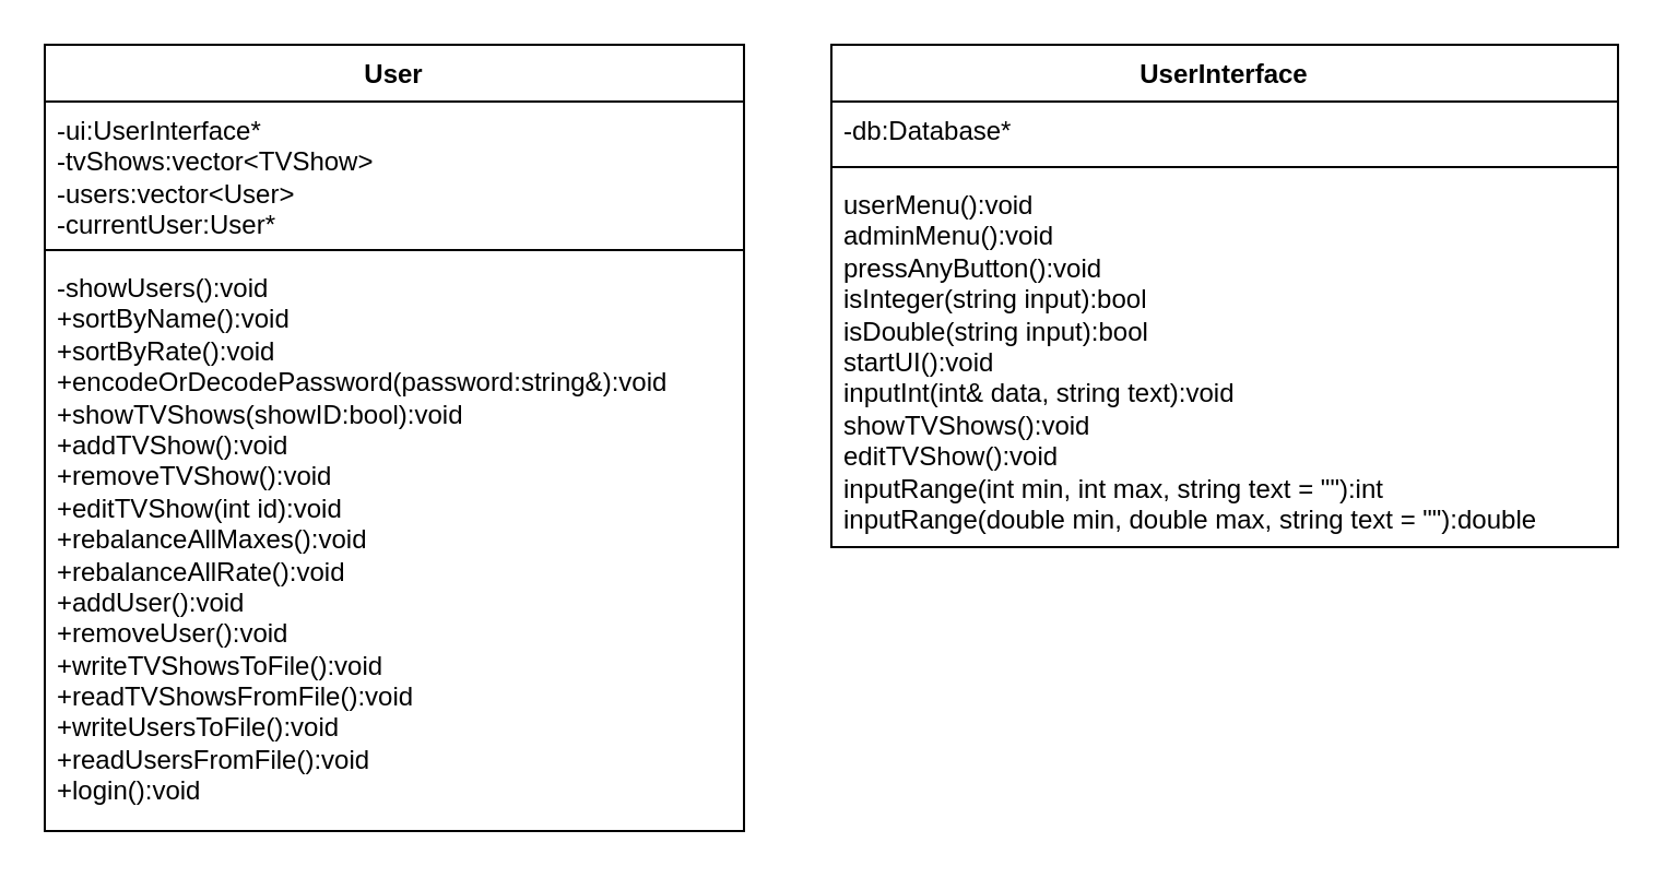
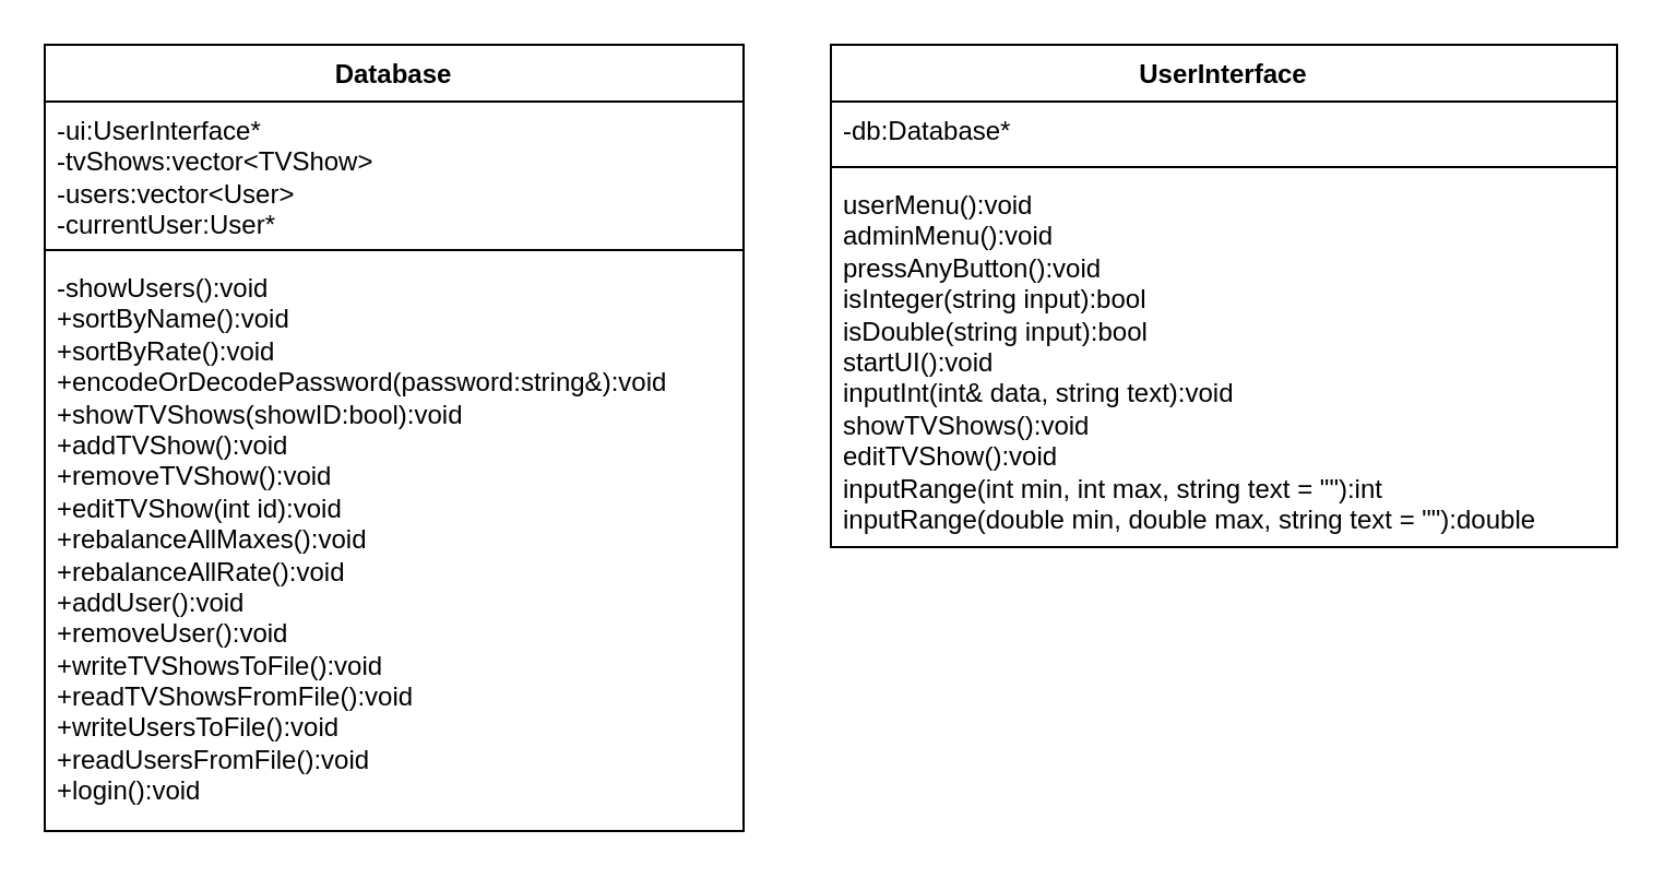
- <mxCell id="2" value="User" style="swimlane;fontStyle=1;align=center;verticalAlign=top;childLayout=stackLayout;horizontal=1;startSize=26;horizontalStack=0;resizeParent=1;resizeParentMax=0;resizeLast=0;collapsible=1;marginBottom=0;whiteSpace=wrap;html=1;" vertex="1" parent="1"><mxGeometry x="20" y="20" width="320" height="360" as="geometry" /></mxCell>
+ <mxCell id="2" value="Database" style="swimlane;fontStyle=1;align=center;verticalAlign=top;childLayout=stackLayout;horizontal=1;startSize=26;horizontalStack=0;resizeParent=1;resizeParentMax=0;resizeLast=0;collapsible=1;marginBottom=0;whiteSpace=wrap;html=1;" vertex="1" parent="1"><mxGeometry x="20" y="20" width="320" height="360" as="geometry" /></mxCell>
